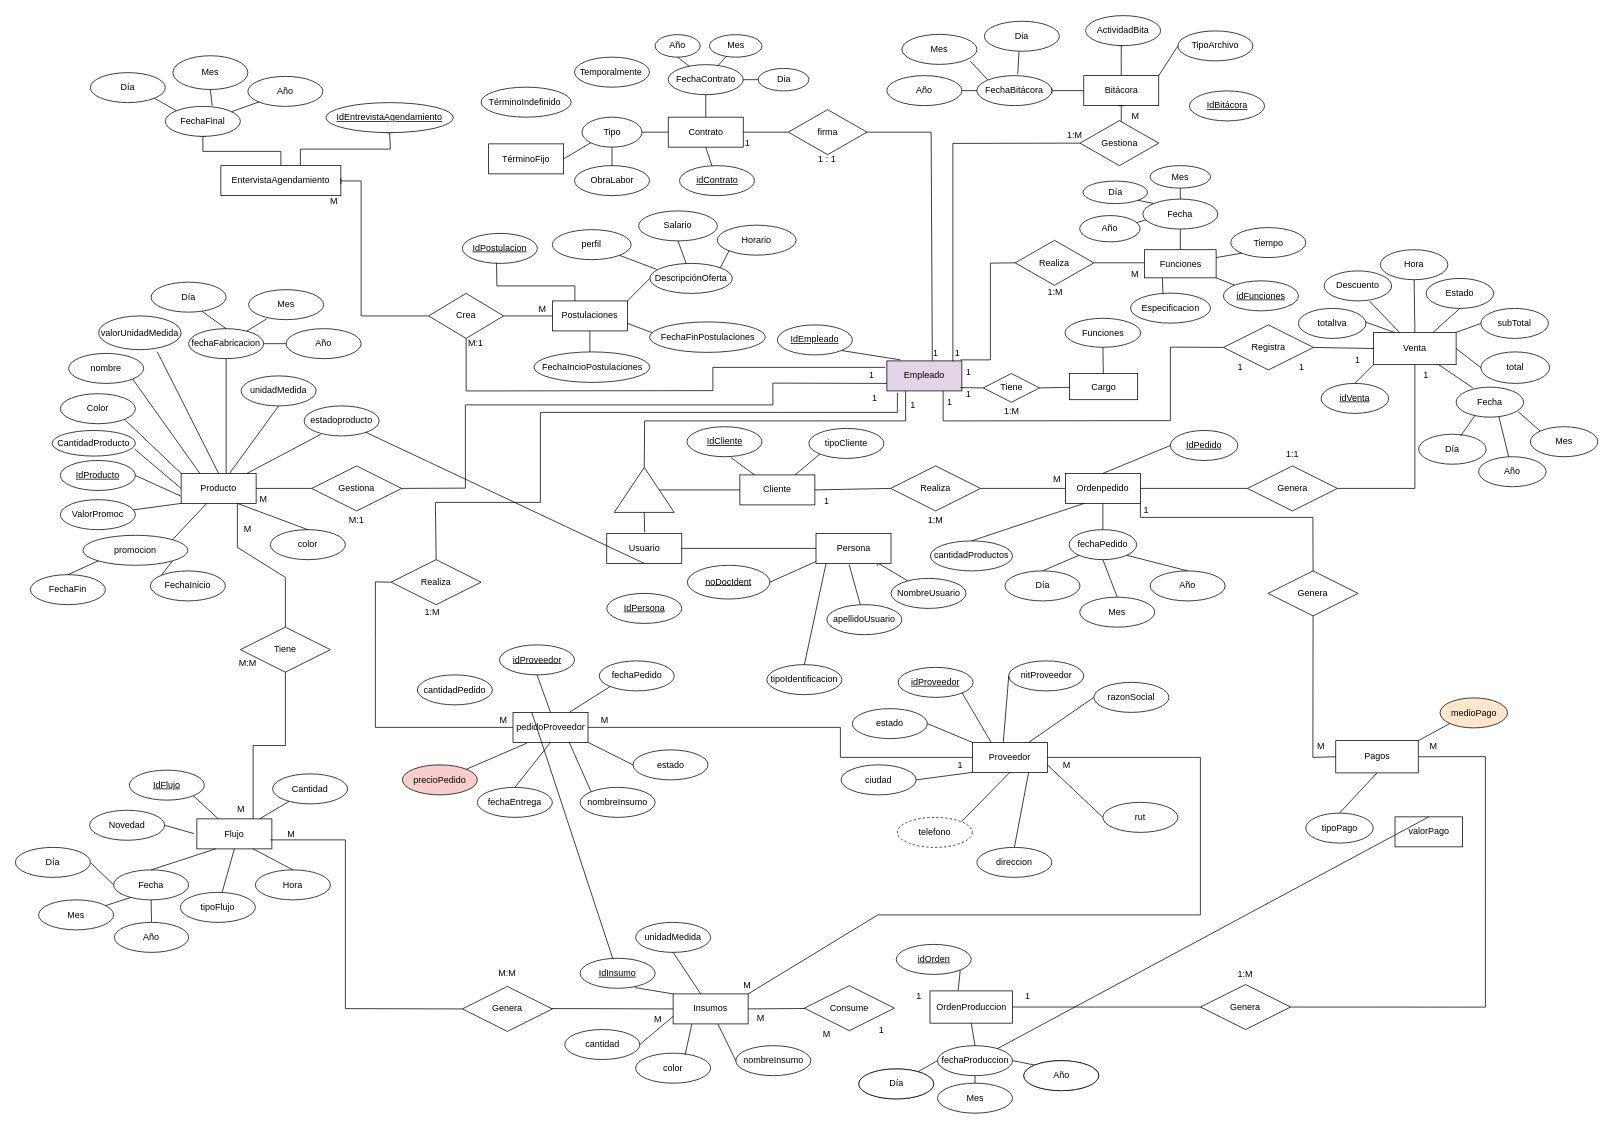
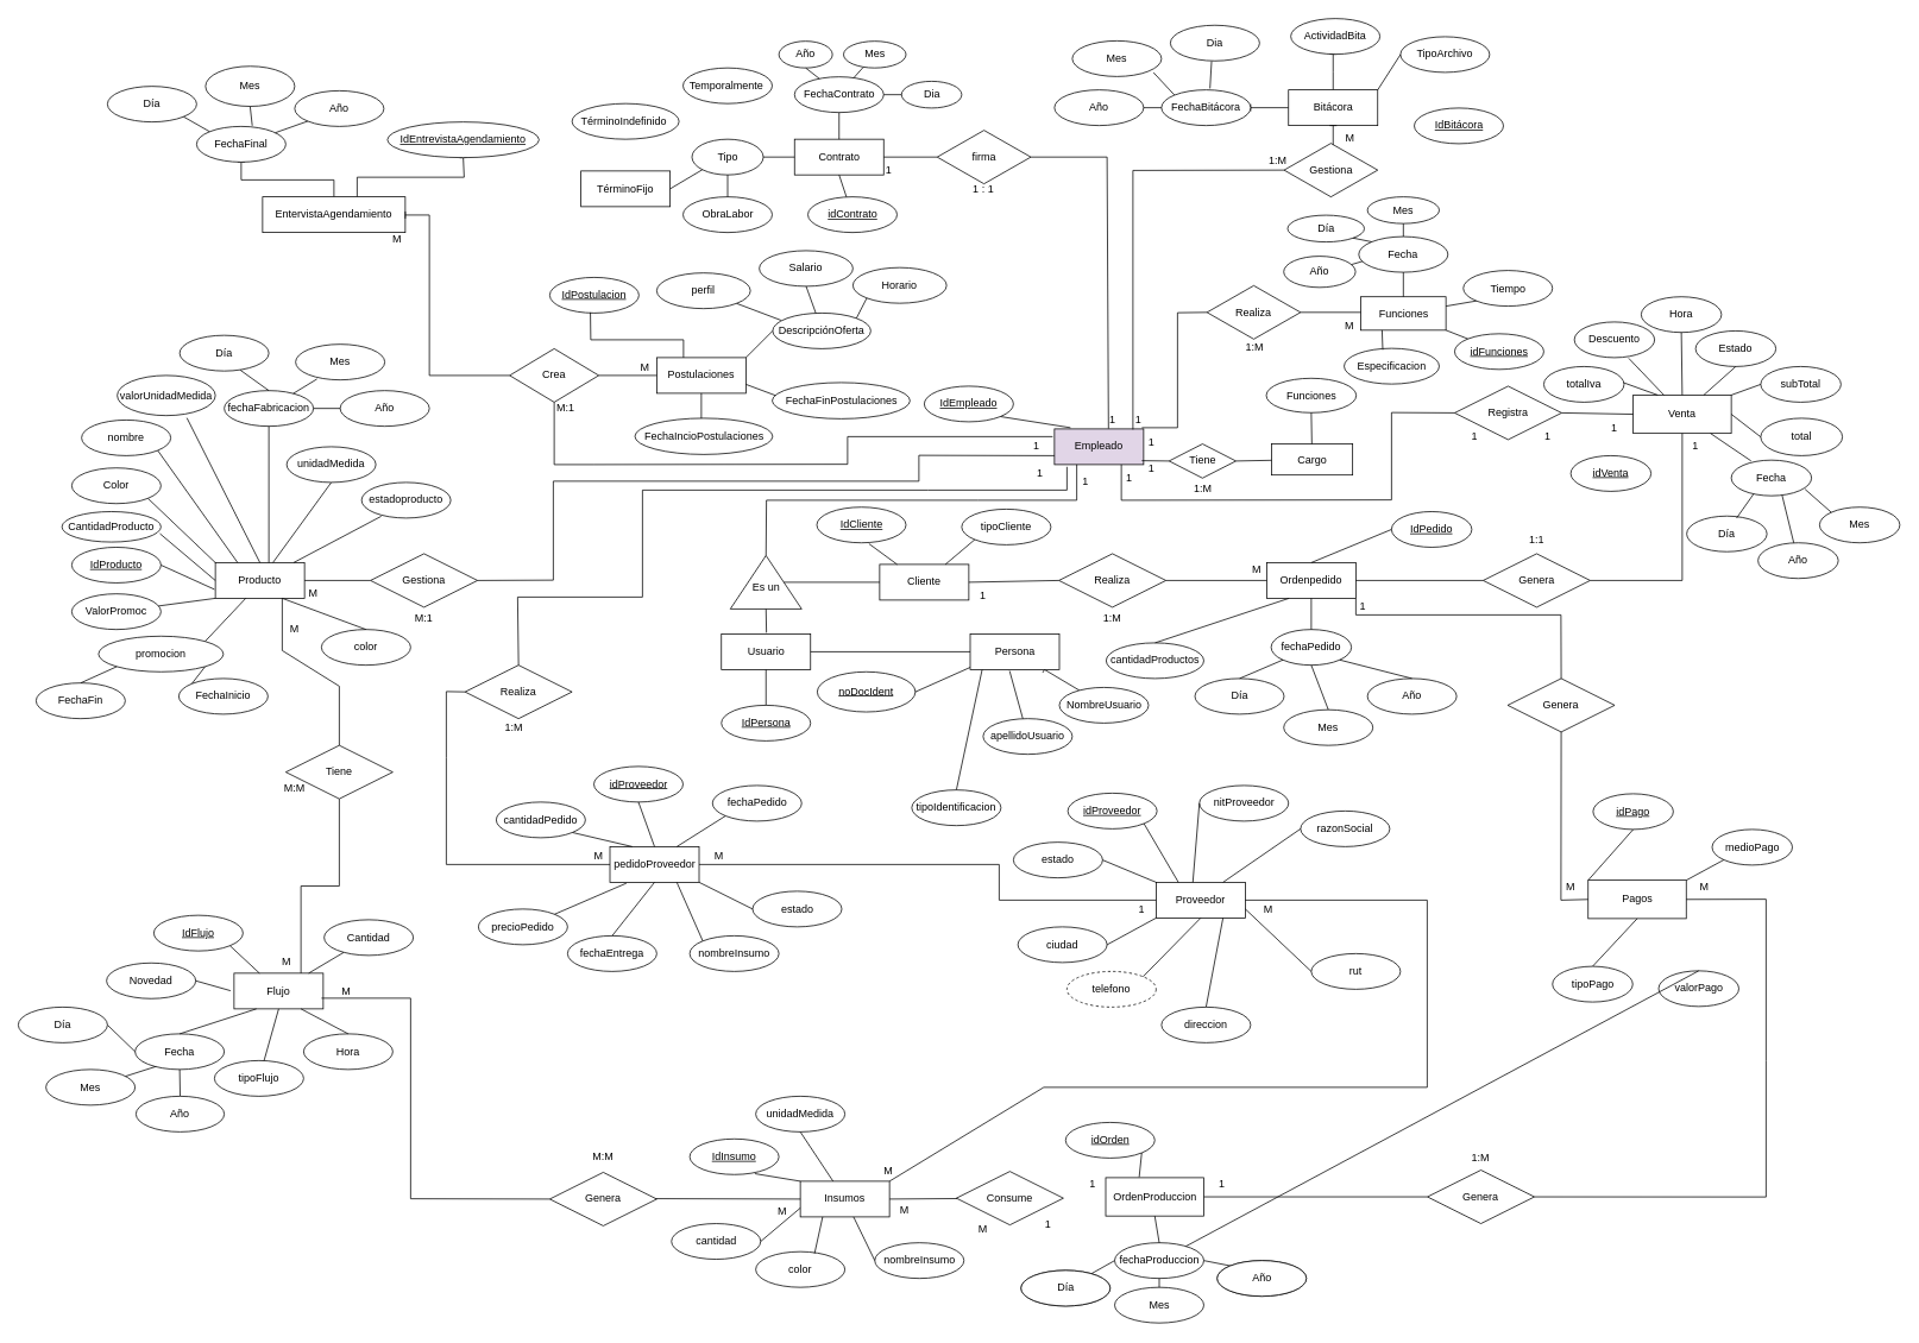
- <mxCell id="149" value="" style="endArrow=none;html=1;rounded=0;exitX=0.5;exitY=0;exitDx=0;exitDy=0;entryX=0;entryY=1;entryDx=0;entryDy=0;" edge="1" parent="1" source="131" target="120"><mxGeometry relative="1" as="geometry"><mxPoint x="1731" y="590.38" as="sourcePoint" /><mxPoint x="1891" y="590.38" as="targetPoint" /></mxGeometry></mxCell>
- <mxCell id="336" value="" style="endArrow=none;html=1;rounded=0;exitX=0.5;exitY=1;exitDx=0;exitDy=0;" edge="1" parent="1" source="326" target="44"><mxGeometry relative="1" as="geometry"><mxPoint x="900" y="769" as="sourcePoint" /><mxPoint x="1060" y="769" as="targetPoint" /></mxGeometry></mxCell>
+ <mxCell id="336" value="" style="endArrow=none;html=1;rounded=0;exitX=0.5;exitY=1;exitDx=0;exitDy=0;" edge="1" parent="1" source="326" target="56"><mxGeometry relative="1" as="geometry"><mxPoint x="900" y="769" as="sourcePoint" /><mxPoint x="1060" y="769" as="targetPoint" /></mxGeometry></mxCell>
+ <mxCell id="66" value="Es un" style="text;html=1;strokeColor=none;fillColor=none;align=center;verticalAlign=middle;whiteSpace=wrap;rounded=0;" vertex="1" parent="64"><mxGeometry x="10" y="20.25" width="60" height="30" as="geometry" /></mxCell>
+ <mxCell id="113" value="&lt;u&gt;idPago&lt;/u&gt;" style="ellipse;whiteSpace=wrap;html=1;" vertex="1" parent="1"><mxGeometry x="1786" y="889.69" width="90" height="40" as="geometry" /></mxCell>
- <mxCell id="111" value="medioPago" style="ellipse;whiteSpace=wrap;html=1;fillColor=#ffe6cc;" vertex="1" parent="1"><mxGeometry x="1919.5" y="929.69" width="90" height="40" as="geometry" /></mxCell>
+ <mxCell id="111" value="medioPago" style="ellipse;whiteSpace=wrap;html=1;" vertex="1" parent="1"><mxGeometry x="1919.5" y="929.69" width="90" height="40" as="geometry" /></mxCell>
+ <mxCell id="124" value="" style="endArrow=none;html=1;rounded=0;exitX=0.5;exitY=1;exitDx=0;exitDy=0;entryX=0;entryY=0;entryDx=0;entryDy=0;" edge="1" parent="1" source="113" target="109"><mxGeometry relative="1" as="geometry"><mxPoint x="2175" y="820.31" as="sourcePoint" /><mxPoint x="2335" y="820.31" as="targetPoint" /></mxGeometry></mxCell>
- <mxCell id="272" value="precioPedido" style="ellipse;whiteSpace=wrap;html=1;align=center;fillColor=#f8cecc;" vertex="1" parent="1"><mxGeometry x="536" y="1019" width="100" height="40" as="geometry" /></mxCell>
+ <mxCell id="272" value="precioPedido" style="ellipse;whiteSpace=wrap;html=1;align=center;" vertex="1" parent="1"><mxGeometry x="536" y="1019" width="100" height="40" as="geometry" /></mxCell>
- <mxCell id="286" value="ciudad" style="ellipse;whiteSpace=wrap;html=1;align=center;" vertex="1" parent="1"><mxGeometry x="1121" y="1019" width="100" height="40" as="geometry" /></mxCell>
+ <mxCell id="286" value="ciudad" style="ellipse;whiteSpace=wrap;html=1;align=center;" vertex="1" parent="1"><mxGeometry x="1141" y="1039" width="100" height="40" as="geometry" /></mxCell>
- <mxCell id="112" value="valorPago" style="whiteSpace=wrap;html=1;rounded=0;" vertex="1" parent="1"><mxGeometry x="1859.5" y="1088.31" width="90" height="40" as="geometry" /></mxCell>
+ <mxCell id="112" value="valorPago" style="ellipse;whiteSpace=wrap;html=1;" vertex="1" parent="1"><mxGeometry x="1859.5" y="1088.31" width="90" height="40" as="geometry" /></mxCell>
- <mxCell id="277" value="" style="endArrow=none;html=1;rounded=0;exitX=0.25;exitY=0;exitDx=0;exitDy=0;" edge="1" parent="1" source="268" target="31"><mxGeometry relative="1" as="geometry"><mxPoint x="700" y="939" as="sourcePoint" /><mxPoint x="726" y="909" as="targetPoint" /></mxGeometry></mxCell>
+ <mxCell id="277" value="" style="endArrow=none;html=1;rounded=0;entryX=1;entryY=1;entryDx=0;entryDy=0;exitX=0.25;exitY=0;exitDx=0;exitDy=0;" edge="1" parent="1" source="268" target="269"><mxGeometry relative="1" as="geometry"><mxPoint x="700" y="939" as="sourcePoint" /><mxPoint x="726" y="909" as="targetPoint" /></mxGeometry></mxCell>
